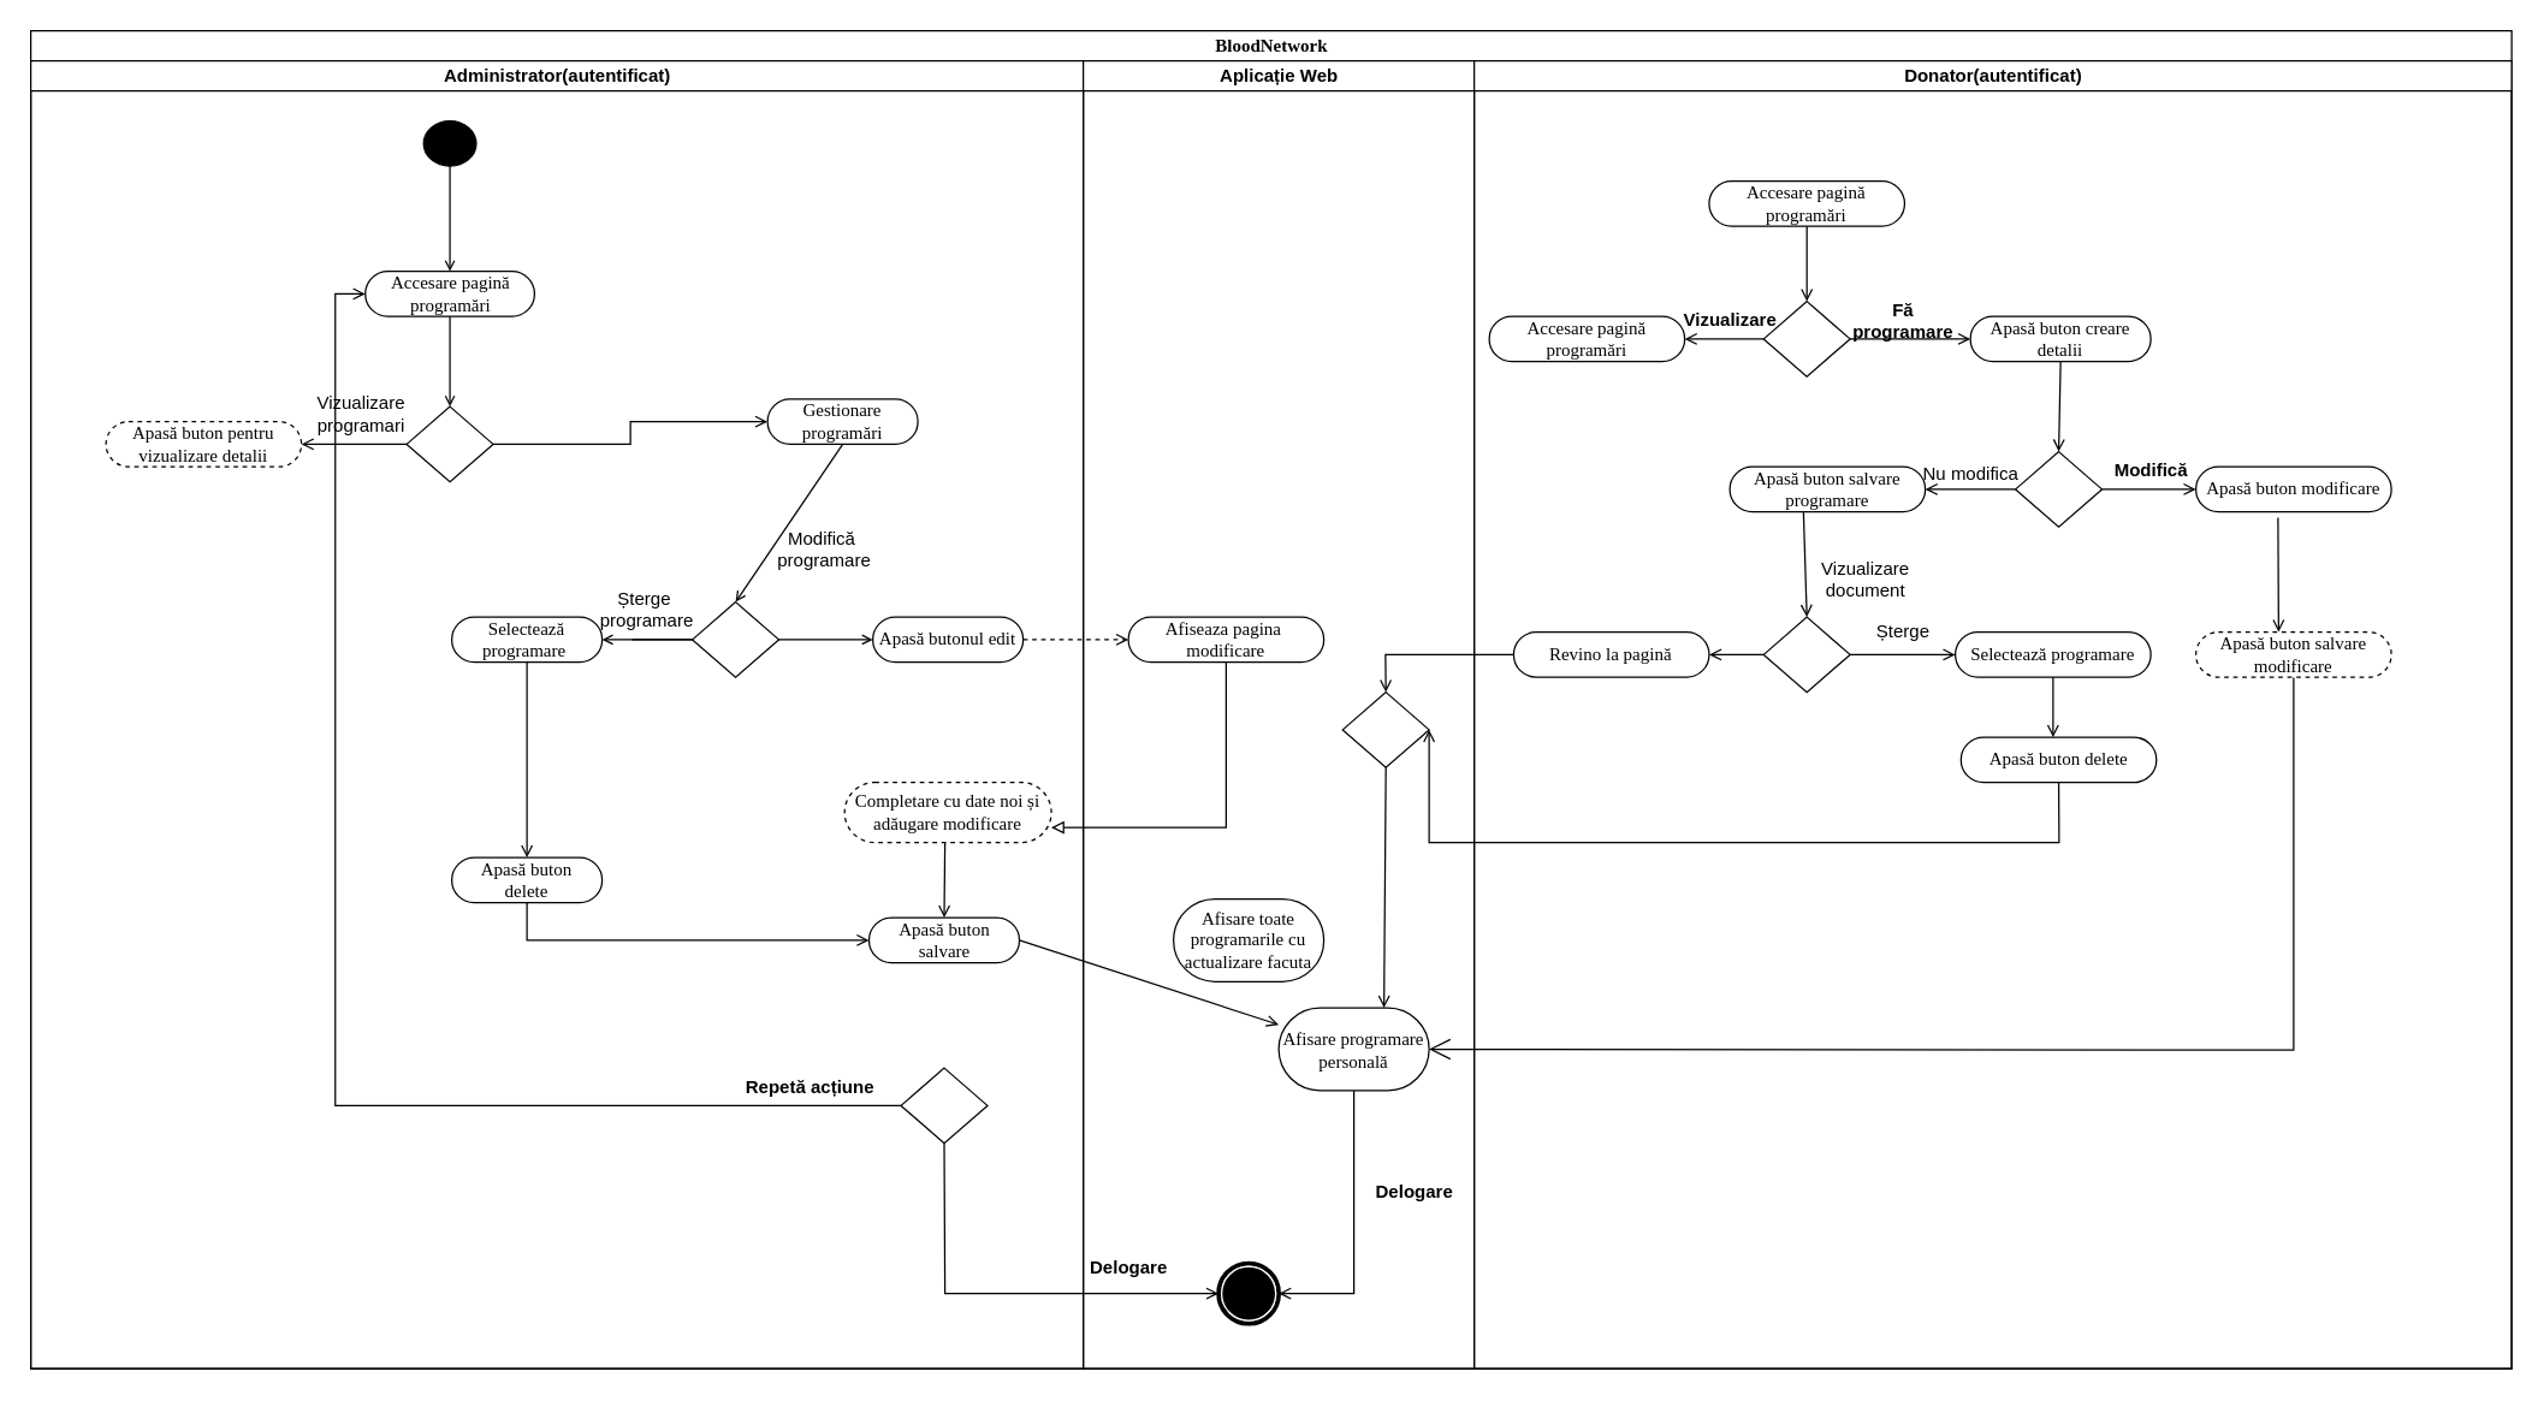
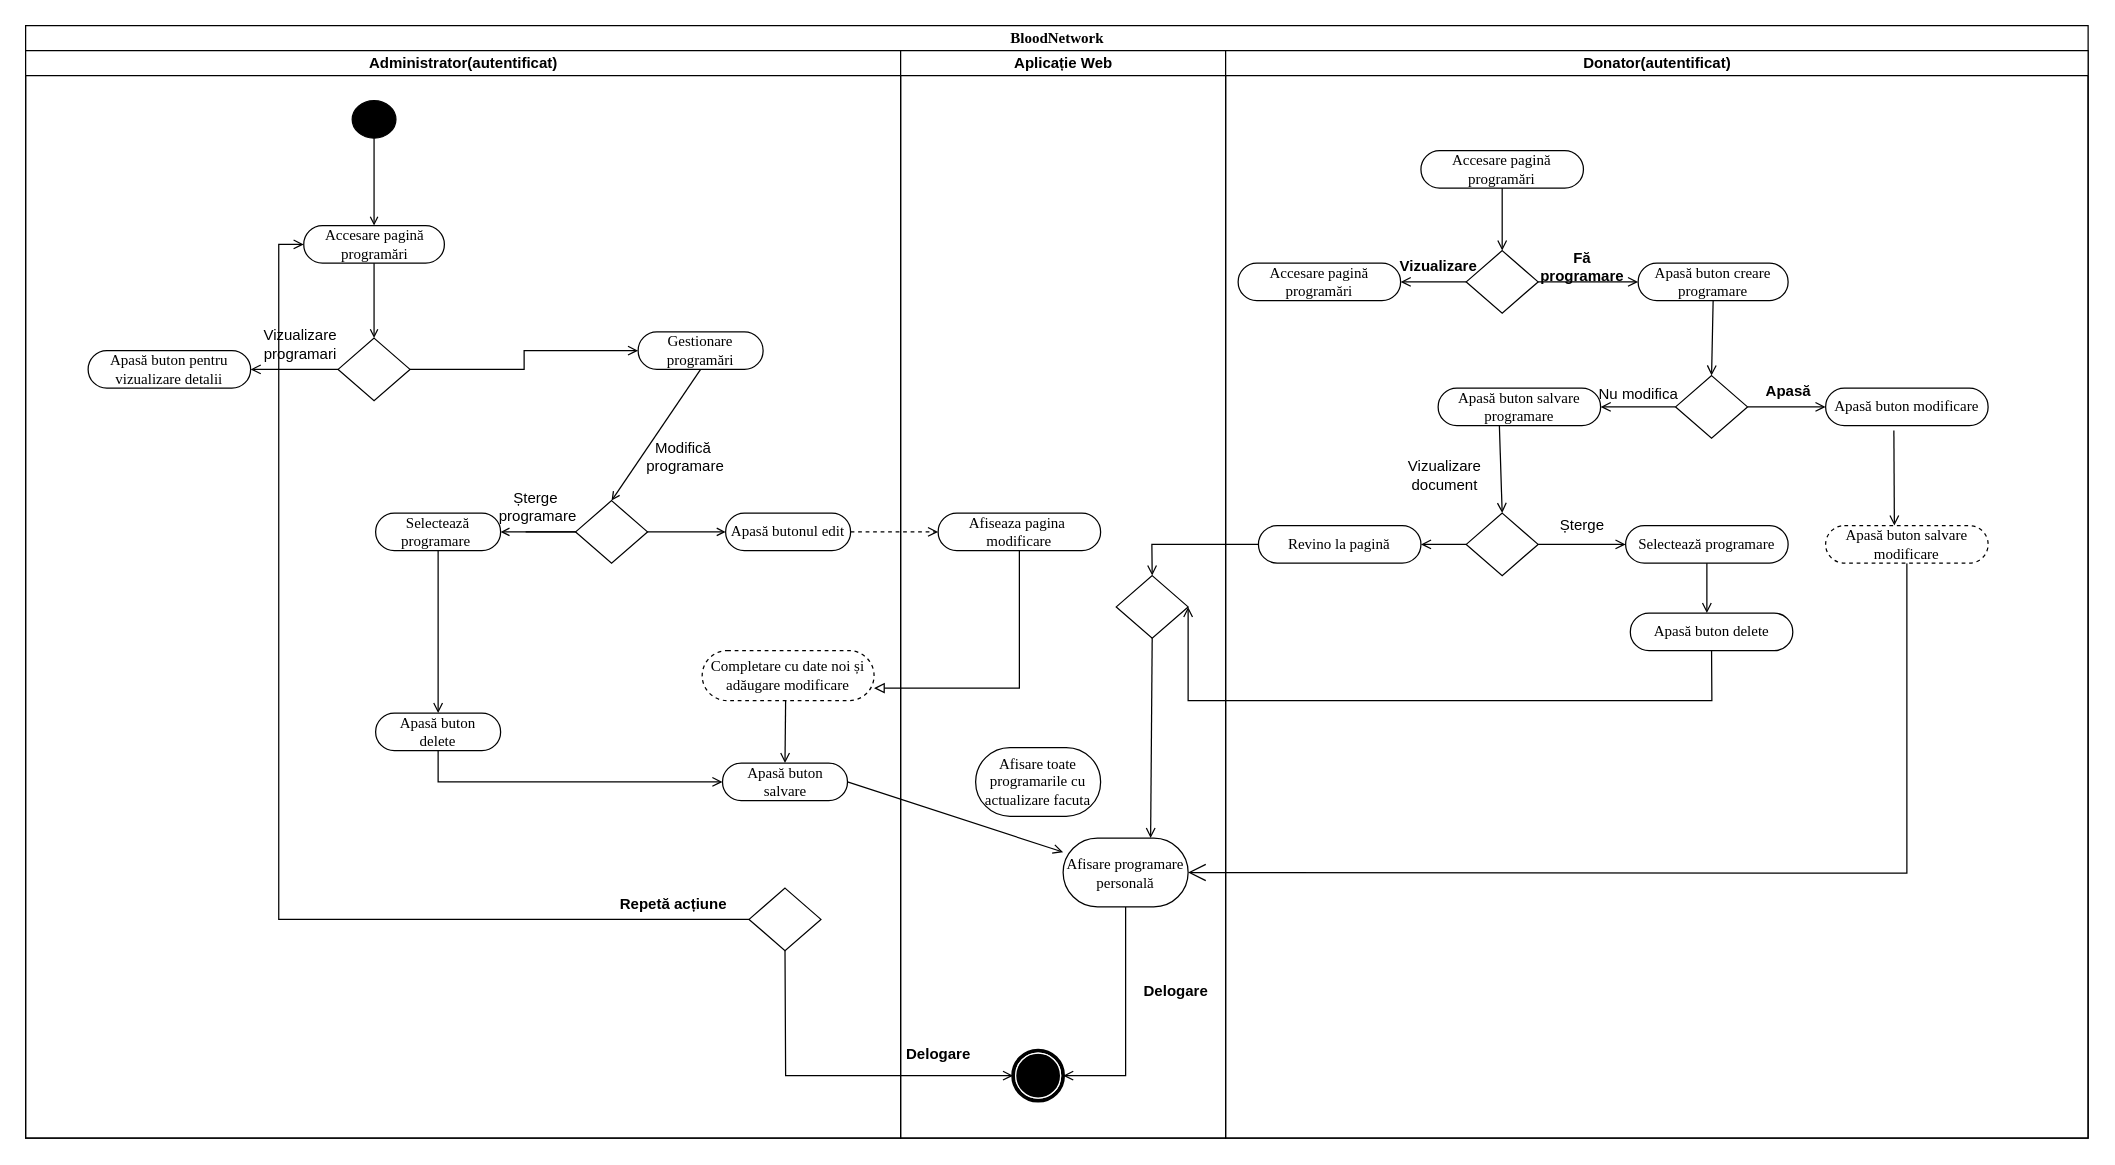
- <mxCell id="52" value="Apasă buton creare detalii" style="rounded=1;whiteSpace=wrap;html=1;shadow=0;comic=0;labelBackgroundColor=none;strokeWidth=1;fontFamily=Verdana;fontSize=12;align=center;arcSize=50;" vertex="1" parent="50"><mxGeometry x="330" y="170" width="120" height="30" as="geometry" /></mxCell>
+ <mxCell id="52" value="Apasă buton creare programare" style="rounded=1;whiteSpace=wrap;html=1;shadow=0;comic=0;labelBackgroundColor=none;strokeWidth=1;fontFamily=Verdana;fontSize=12;align=center;arcSize=50;" vertex="1" parent="50"><mxGeometry x="330" y="170" width="120" height="30" as="geometry" /></mxCell>
- <mxCell id="22" value="Apasă buton pentru vizualizare detalii" style="rounded=1;whiteSpace=wrap;html=1;shadow=0;comic=0;labelBackgroundColor=none;strokeWidth=1;fontFamily=Verdana;fontSize=12;align=center;arcSize=50;dashed=1;" vertex="1" parent="3"><mxGeometry x="50" y="240" width="130" height="30" as="geometry" /></mxCell>
+ <mxCell id="22" value="Apasă buton pentru vizualizare detalii" style="rounded=1;whiteSpace=wrap;html=1;shadow=0;comic=0;labelBackgroundColor=none;strokeWidth=1;fontFamily=Verdana;fontSize=12;align=center;arcSize=50;" vertex="1" parent="3"><mxGeometry x="50" y="240" width="130" height="30" as="geometry" /></mxCell>
- <mxCell id="62" value="Modifică" style="text;align=center;fontStyle=1;verticalAlign=middle;spacingLeft=3;spacingRight=3;strokeColor=none;rotatable=0;points=[[0,0.5],[1,0.5]];portConstraint=eastwest;html=1;" vertex="1" parent="50"><mxGeometry x="410" y="260" width="80" height="26" as="geometry" /></mxCell>
+ <mxCell id="62" value="Apasă" style="text;align=center;fontStyle=1;verticalAlign=middle;spacingLeft=3;spacingRight=3;strokeColor=none;rotatable=0;points=[[0,0.5],[1,0.5]];portConstraint=eastwest;html=1;" vertex="1" parent="50"><mxGeometry x="410" y="260" width="80" height="26" as="geometry" /></mxCell>
- <mxCell id="70" value="Vizualizare &lt;br&gt;document" style="text;html=1;align=center;verticalAlign=middle;resizable=0;points=[];autosize=1;strokeColor=none;fillColor=none;" vertex="1" parent="50"><mxGeometry x="220" y="325" width="80" height="40" as="geometry" /></mxCell>
+ <mxCell id="70" value="Vizualizare &lt;br&gt;document" style="text;html=1;align=center;verticalAlign=middle;resizable=0;points=[];autosize=1;strokeColor=none;fillColor=none;" vertex="1" parent="50"><mxGeometry x="135" y="320" width="80" height="40" as="geometry" /></mxCell>
